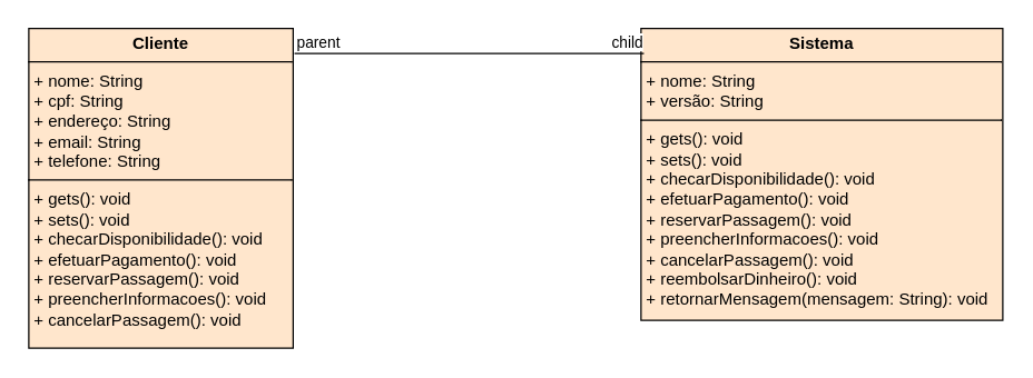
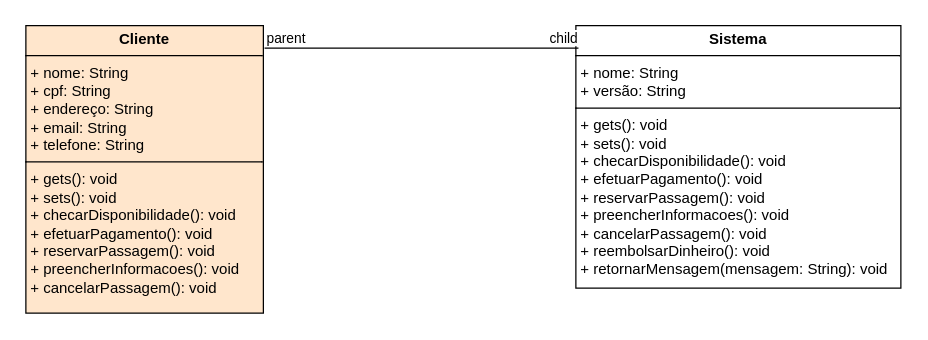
- <mxCell id="3" value="&lt;p style=&quot;margin:0px;margin-top:4px;text-align:center;&quot;&gt;&lt;b&gt;Sistema&lt;/b&gt;&lt;/p&gt;&lt;hr size=&quot;1&quot; style=&quot;border-style:solid;&quot;&gt;&lt;p style=&quot;margin:0px;margin-left:4px;&quot;&gt;+ nome: String&lt;/p&gt;&lt;p style=&quot;margin:0px;margin-left:4px;&quot;&gt;+ versão: String&lt;/p&gt;&lt;hr size=&quot;1&quot; style=&quot;border-style:solid;&quot;&gt;&lt;p style=&quot;margin: 0px 0px 0px 4px;&quot;&gt;+ gets(): void&lt;/p&gt;&lt;p style=&quot;margin: 0px 0px 0px 4px;&quot;&gt;+ sets(): void&lt;/p&gt;&lt;p style=&quot;margin: 0px 0px 0px 4px;&quot;&gt;+ checarDisponibilidade(): void&lt;/p&gt;&lt;p style=&quot;margin: 0px 0px 0px 4px;&quot;&gt;+ efetuarPagamento(): void&lt;/p&gt;&lt;p style=&quot;margin: 0px 0px 0px 4px;&quot;&gt;+ reservarPassagem(): void&lt;/p&gt;&lt;p style=&quot;margin: 0px 0px 0px 4px;&quot;&gt;+ preencherInformacoes(): void&lt;/p&gt;&lt;p style=&quot;margin: 0px 0px 0px 4px;&quot;&gt;+ cancelarPassagem(): void&lt;/p&gt;&lt;p style=&quot;margin: 0px 0px 0px 4px;&quot;&gt;+ reembolsarDinheiro(): void&lt;/p&gt;&lt;p style=&quot;margin: 0px 0px 0px 4px;&quot;&gt;+ retornarMensagem(mensagem: String): void&lt;/p&gt;" style="verticalAlign=top;align=left;overflow=fill;html=1;whiteSpace=wrap;fillColor=#ffe6cc;" vertex="1" parent="1"><mxGeometry x="460" y="20" width="260" height="210" as="geometry" /></mxCell>
+ <mxCell id="3" value="&lt;p style=&quot;margin:0px;margin-top:4px;text-align:center;&quot;&gt;&lt;b&gt;Sistema&lt;/b&gt;&lt;/p&gt;&lt;hr size=&quot;1&quot; style=&quot;border-style:solid;&quot;&gt;&lt;p style=&quot;margin:0px;margin-left:4px;&quot;&gt;+ nome: String&lt;/p&gt;&lt;p style=&quot;margin:0px;margin-left:4px;&quot;&gt;+ versão: String&lt;/p&gt;&lt;hr size=&quot;1&quot; style=&quot;border-style:solid;&quot;&gt;&lt;p style=&quot;margin: 0px 0px 0px 4px;&quot;&gt;+ gets(): void&lt;/p&gt;&lt;p style=&quot;margin: 0px 0px 0px 4px;&quot;&gt;+ sets(): void&lt;/p&gt;&lt;p style=&quot;margin: 0px 0px 0px 4px;&quot;&gt;+ checarDisponibilidade(): void&lt;/p&gt;&lt;p style=&quot;margin: 0px 0px 0px 4px;&quot;&gt;+ efetuarPagamento(): void&lt;/p&gt;&lt;p style=&quot;margin: 0px 0px 0px 4px;&quot;&gt;+ reservarPassagem(): void&lt;/p&gt;&lt;p style=&quot;margin: 0px 0px 0px 4px;&quot;&gt;+ preencherInformacoes(): void&lt;/p&gt;&lt;p style=&quot;margin: 0px 0px 0px 4px;&quot;&gt;+ cancelarPassagem(): void&lt;/p&gt;&lt;p style=&quot;margin: 0px 0px 0px 4px;&quot;&gt;+ reembolsarDinheiro(): void&lt;/p&gt;&lt;p style=&quot;margin: 0px 0px 0px 4px;&quot;&gt;+ retornarMensagem(mensagem: String): void&lt;/p&gt;" style="verticalAlign=top;align=left;overflow=fill;html=1;whiteSpace=wrap;" vertex="1" parent="1"><mxGeometry x="460" y="20" width="260" height="210" as="geometry" /></mxCell>
